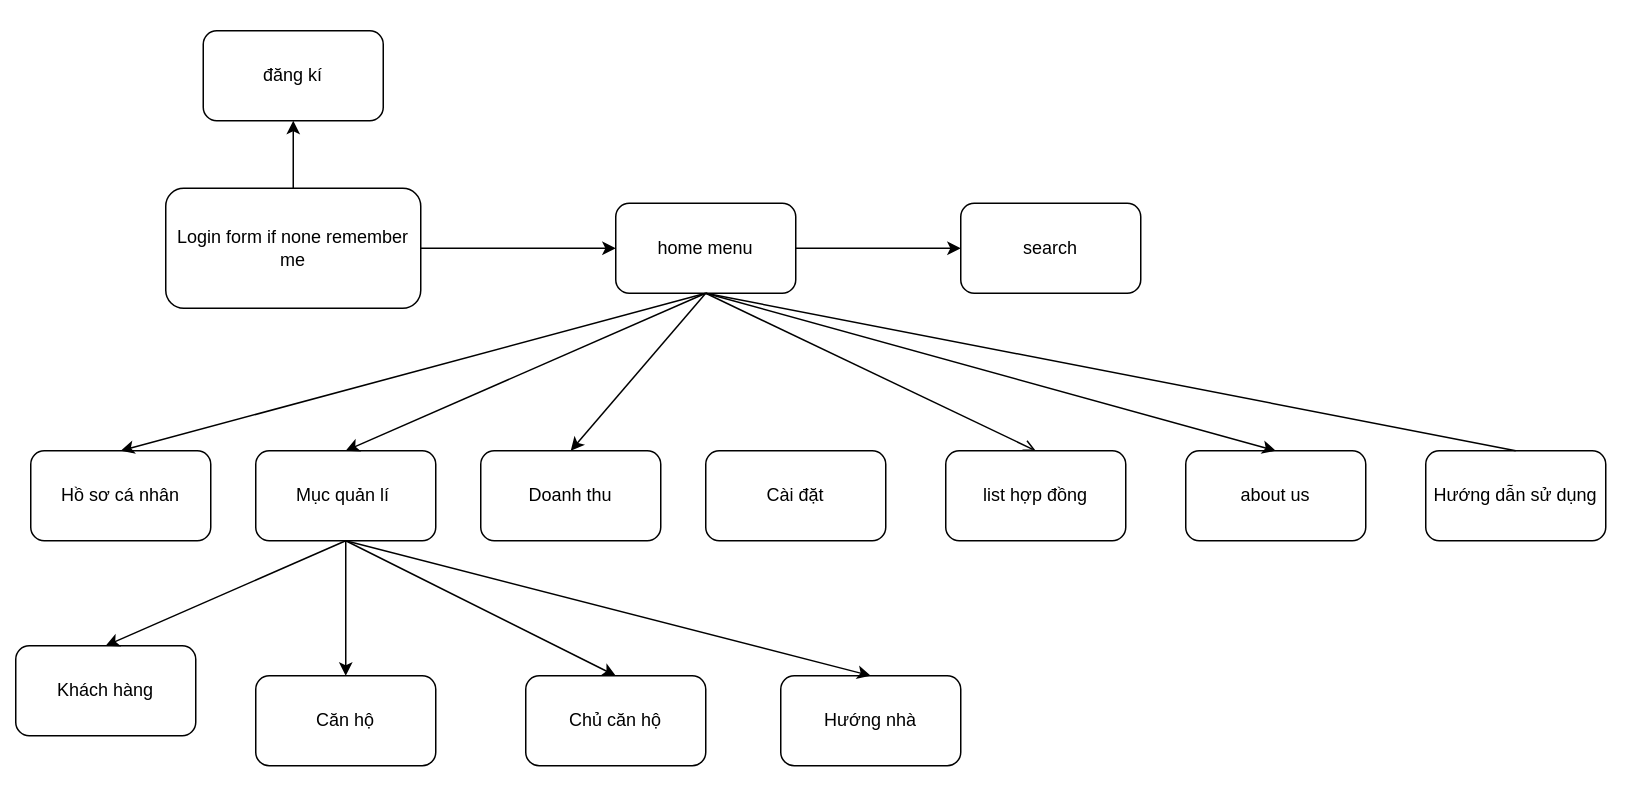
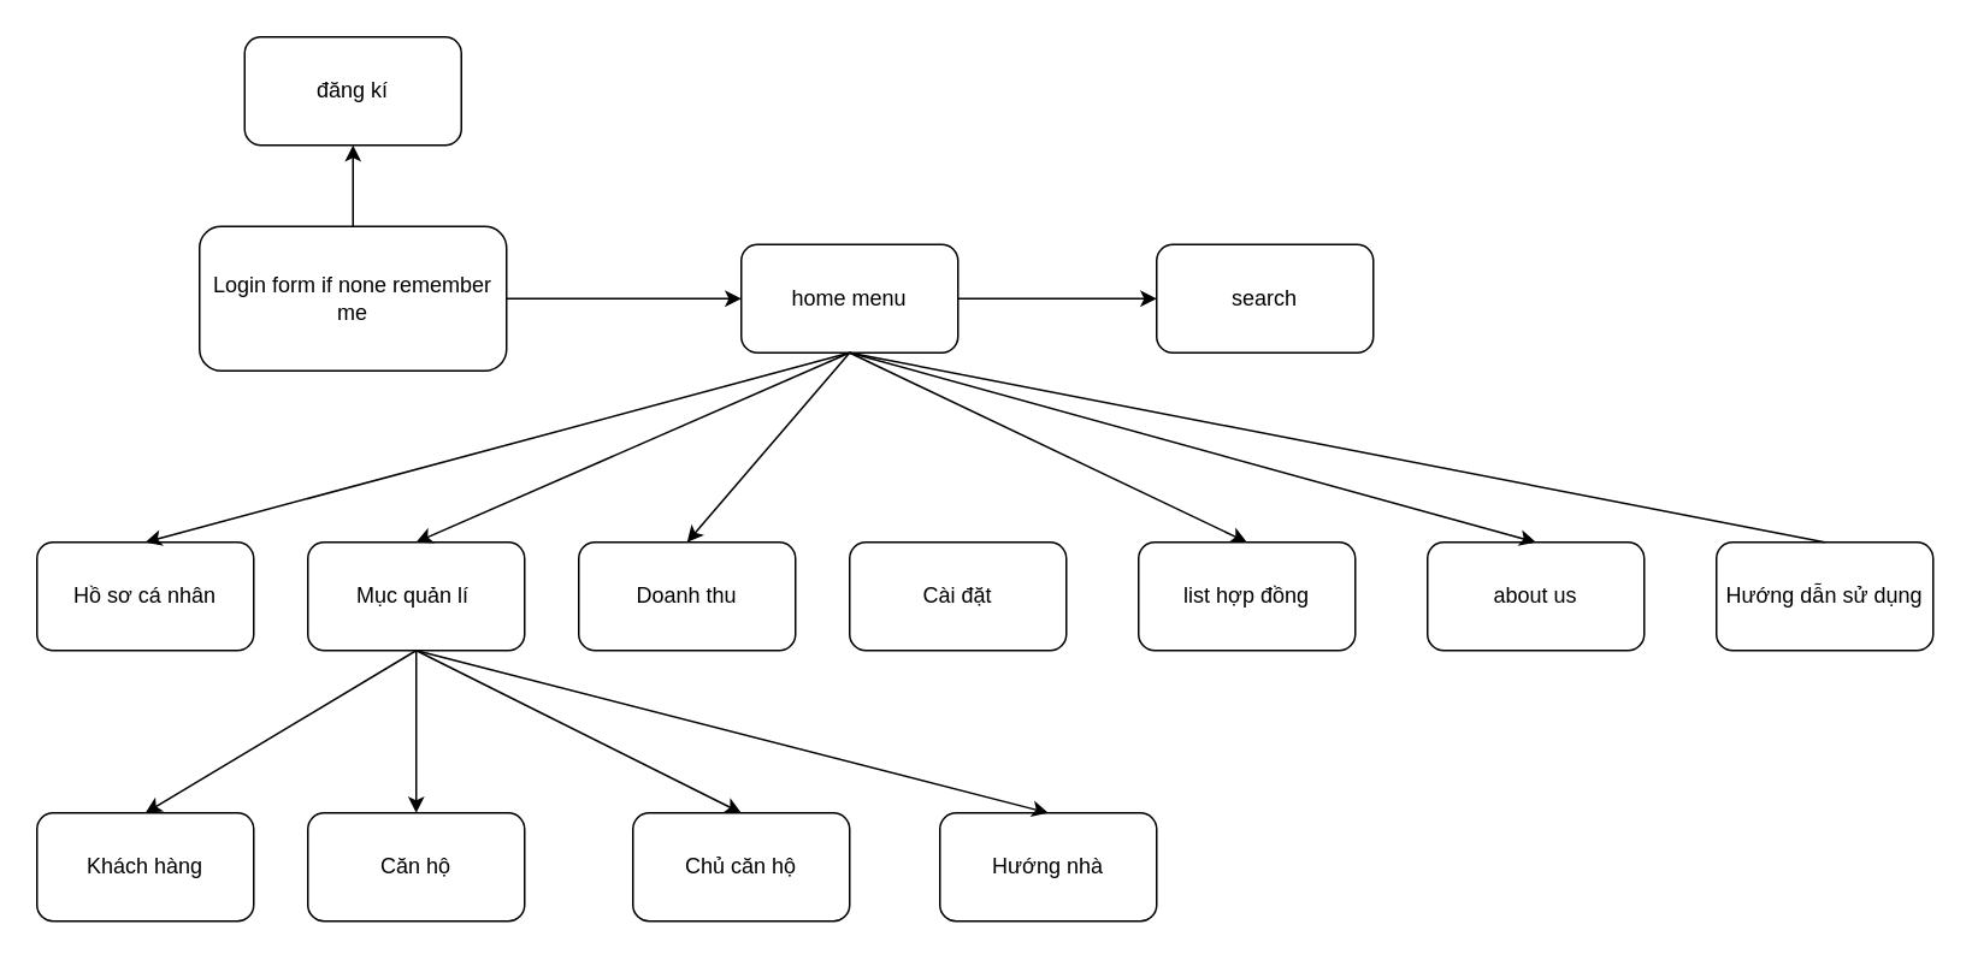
- <mxCell id="13" value="" style="endArrow=open;html=1;exitX=0.5;exitY=1;exitDx=0;exitDy=0;entryX=0.5;entryY=0;entryDx=0;entryDy=0;" parent="1" source="5" target="14" edge="1"><mxGeometry width="50" height="50" relative="1" as="geometry"><mxPoint x="480" y="205" as="sourcePoint" /><mxPoint x="240" y="310" as="targetPoint" /></mxGeometry></mxCell>
+ <mxCell id="13" value="" style="endArrow=classic;html=1;exitX=0.5;exitY=1;exitDx=0;exitDy=0;entryX=0.5;entryY=0;entryDx=0;entryDy=0;" parent="1" source="5" target="14" edge="1"><mxGeometry width="50" height="50" relative="1" as="geometry"><mxPoint x="480" y="205" as="sourcePoint" /><mxPoint x="240" y="310" as="targetPoint" /></mxGeometry></mxCell>
- <mxCell id="17" value="Khách hàng" style="rounded=1;whiteSpace=wrap;html=1;" parent="1" vertex="1"><mxGeometry x="10" y="430" width="120" height="60" as="geometry" /></mxCell>
+ <mxCell id="17" value="Khách hàng" style="rounded=1;whiteSpace=wrap;html=1;" parent="1" vertex="1"><mxGeometry x="20" y="450" width="120" height="60" as="geometry" /></mxCell>
